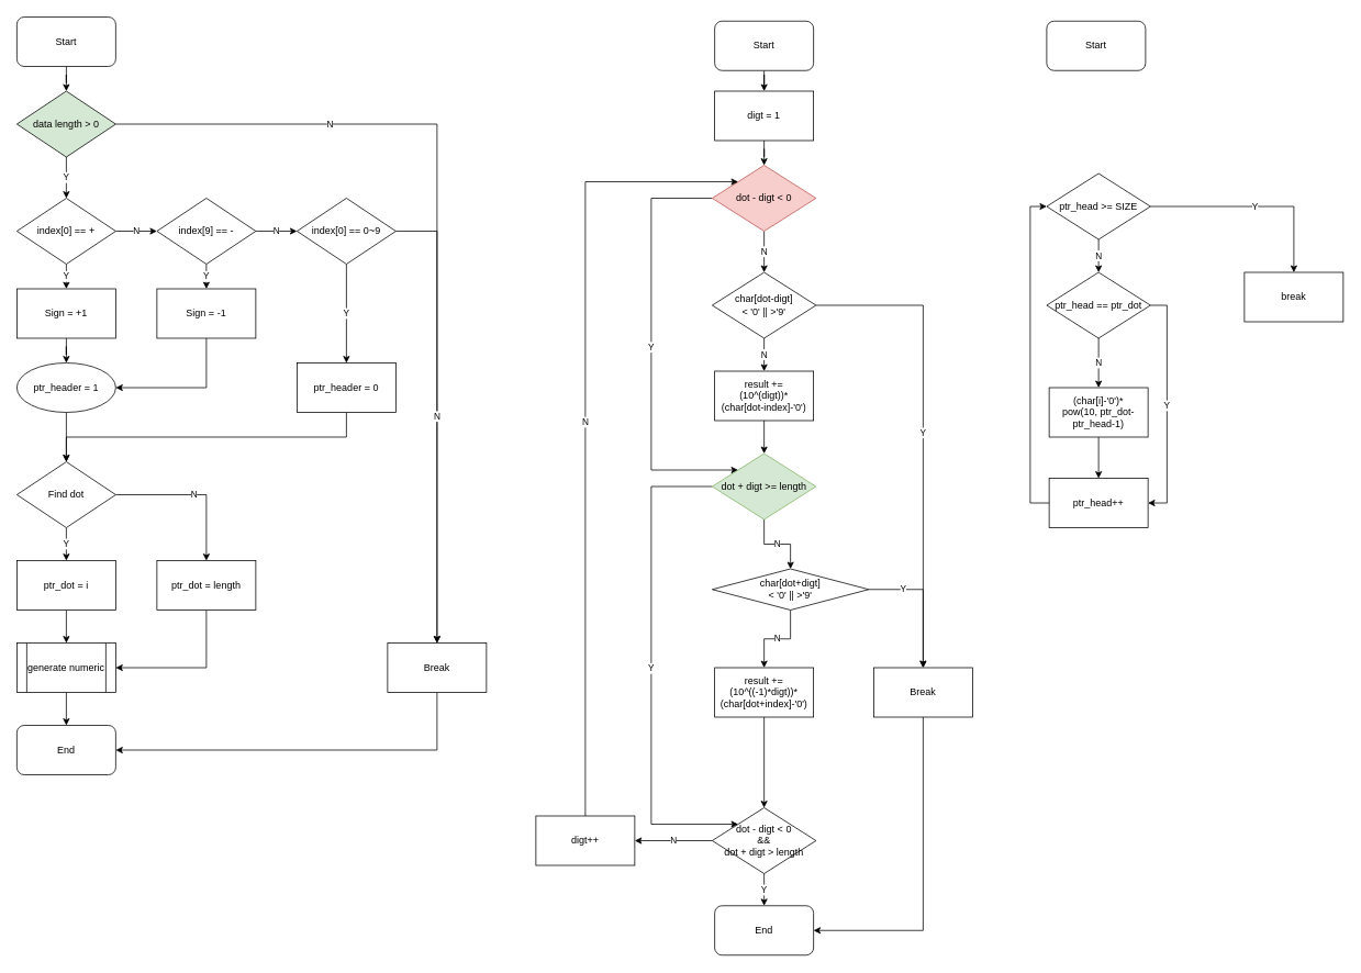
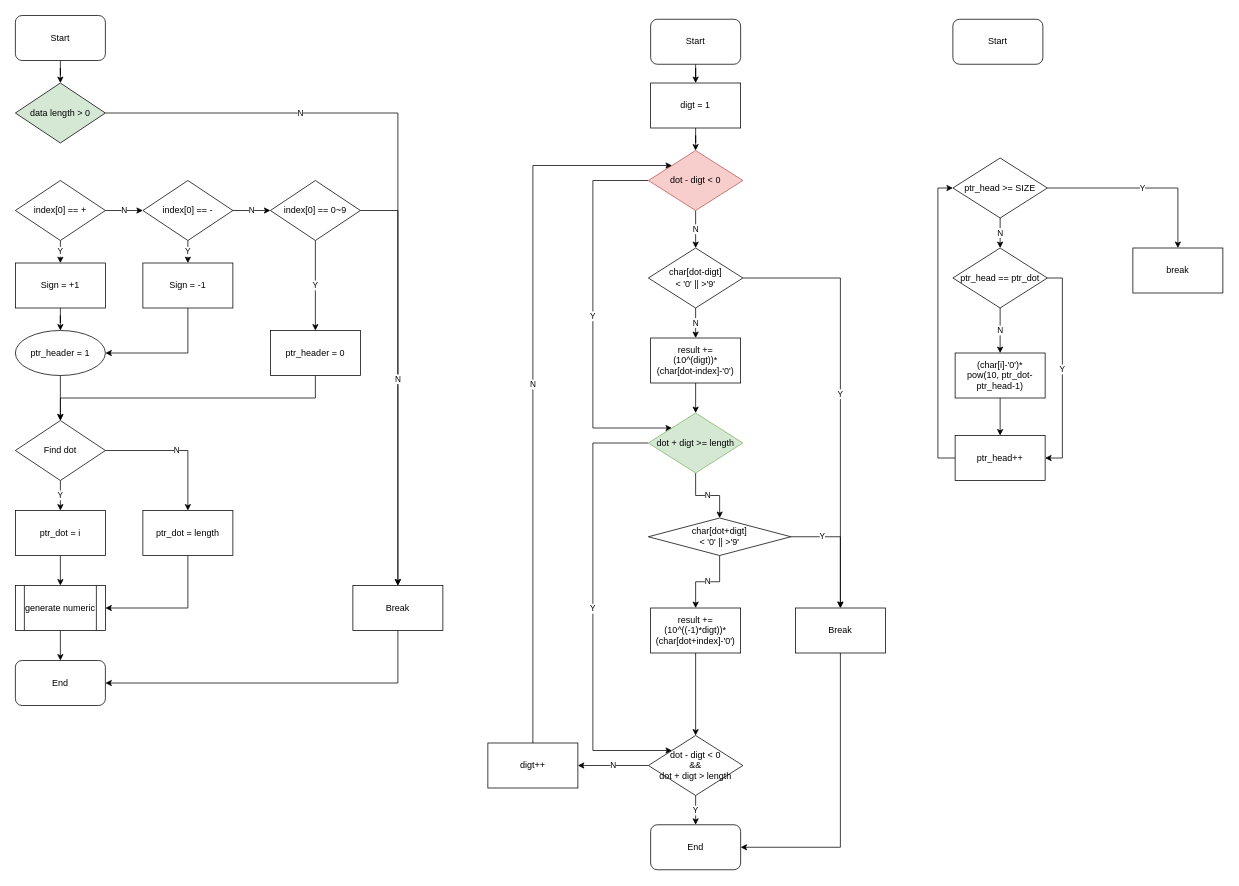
- <mxCell id="11" value="Y" style="edgeStyle=orthogonalEdgeStyle;rounded=0;orthogonalLoop=1;jettySize=auto;html=1;" edge="1" parent="1" source="12" target="19"><mxGeometry relative="1" as="geometry" /></mxCell>
- <mxCell id="22" value="index[9] == -" style="rhombus;whiteSpace=wrap;html=1;" vertex="1" parent="1"><mxGeometry x="190" y="240" width="120" height="80" as="geometry" /></mxCell>
+ <mxCell id="22" value="index[0] == -" style="rhombus;whiteSpace=wrap;html=1;" vertex="1" parent="1"><mxGeometry x="190" y="240" width="120" height="80" as="geometry" /></mxCell>
